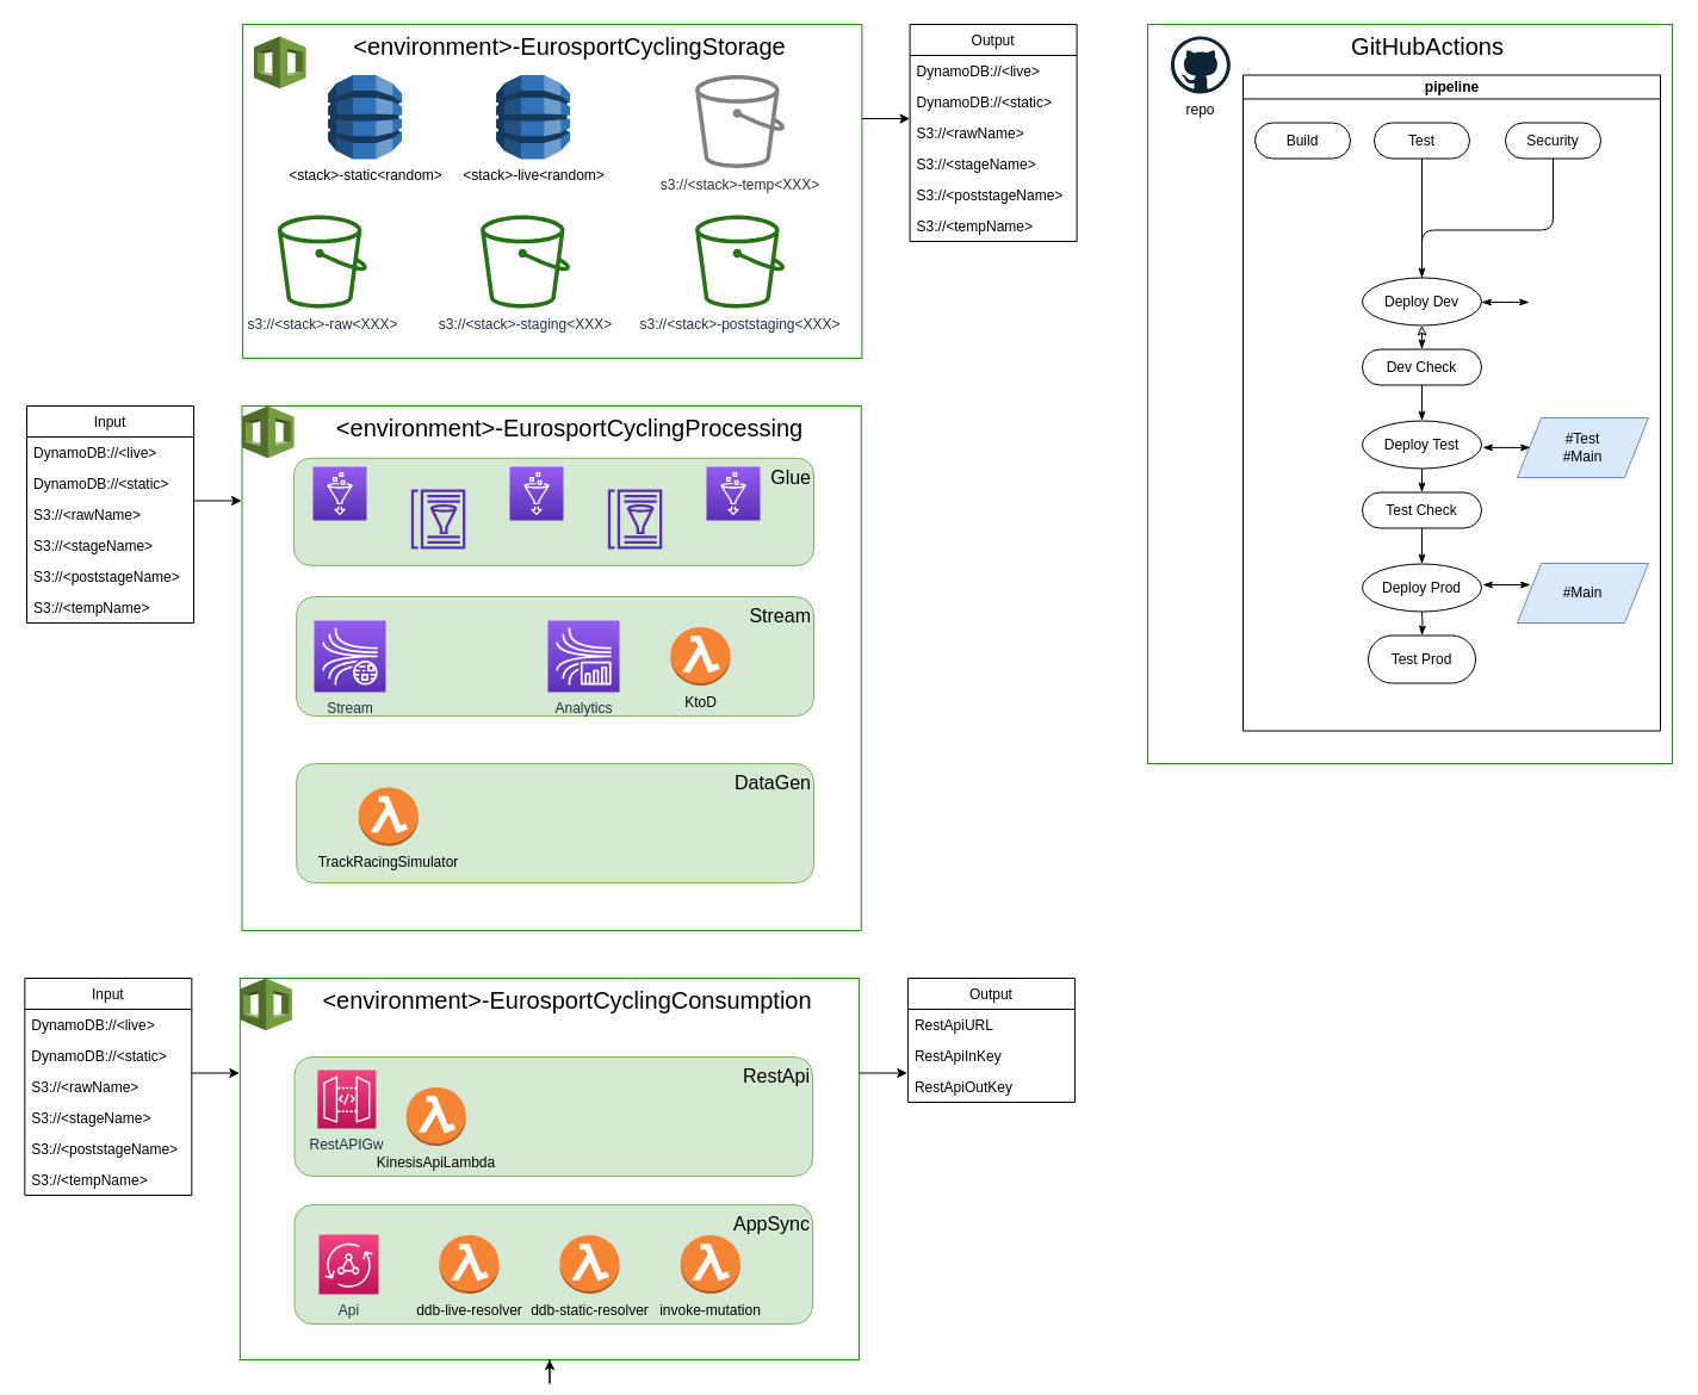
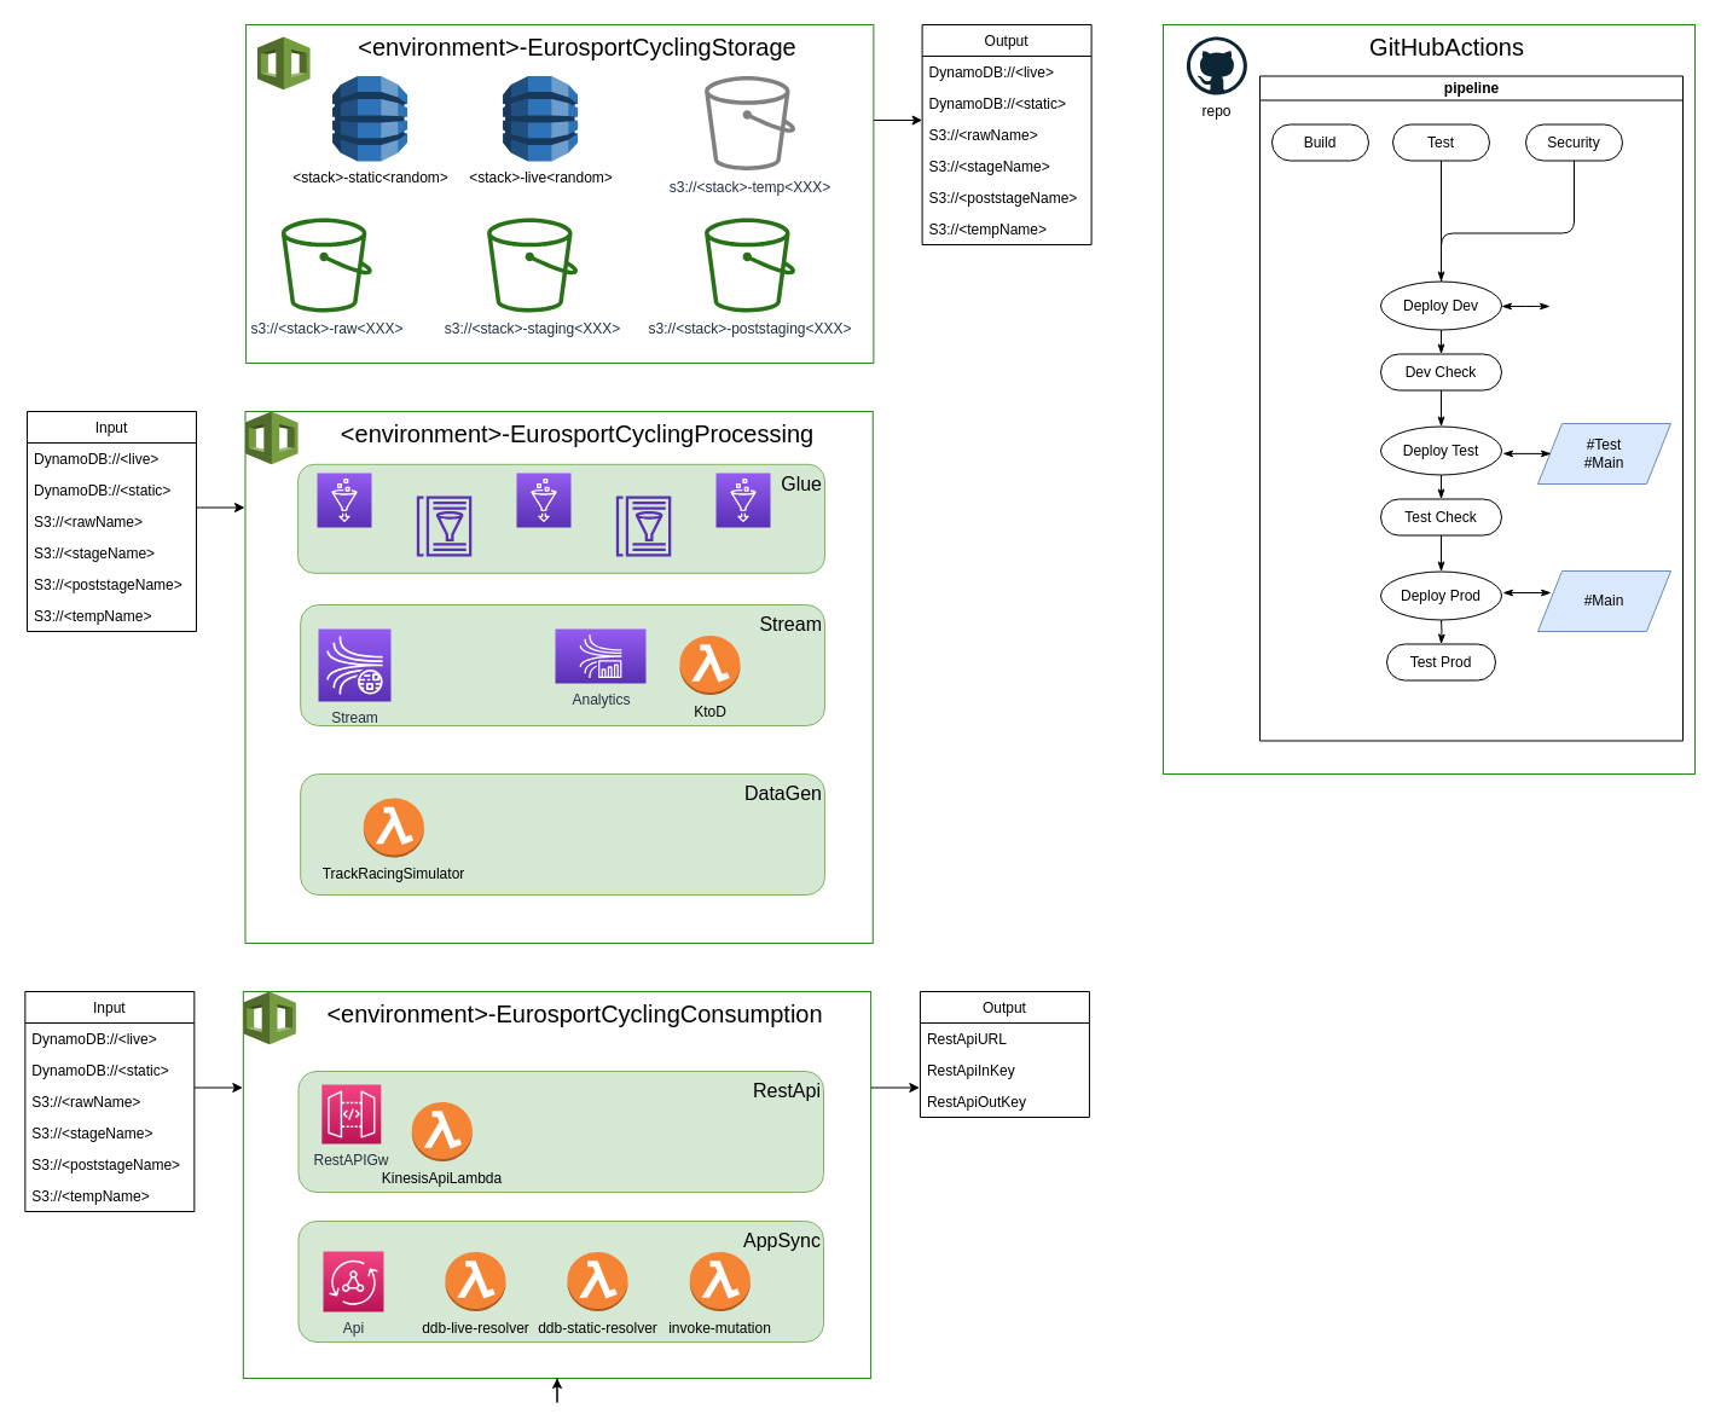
- <mxCell id="50" value="" style="edgeStyle=orthogonalEdgeStyle;startArrow=classicThin;endArrow=classic;segment=10;entryX=0.5;entryY=1;entryDx=0;entryDy=0;exitX=0.5;exitY=0;exitDx=0;exitDy=0;endFill=0;startFill=1;" edge="1" parent="42" source="49" target="43"><mxGeometry relative="1" as="geometry"><mxPoint x="310" y="110" as="sourcePoint" /><mxPoint x="250" y="109.5" as="targetPoint" /></mxGeometry></mxCell>
+ <mxCell id="50" value="" style="edgeStyle=orthogonalEdgeStyle;startArrow=classicThin;endArrow=none;segment=10;entryX=0.5;entryY=1;entryDx=0;entryDy=0;exitX=0.5;exitY=0;exitDx=0;exitDy=0;endFill=0;startFill=1;" edge="1" parent="42" source="49" target="43"><mxGeometry relative="1" as="geometry"><mxPoint x="310" y="110" as="sourcePoint" /><mxPoint x="250" y="109.5" as="targetPoint" /></mxGeometry></mxCell>
- <mxCell id="37" value="Analytics" style="points=[[0,0,0],[0.25,0,0],[0.5,0,0],[0.75,0,0],[1,0,0],[0,1,0],[0.25,1,0],[0.5,1,0],[0.75,1,0],[1,1,0],[0,0.25,0],[0,0.5,0],[0,0.75,0],[1,0.25,0],[1,0.5,0],[1,0.75,0]];outlineConnect=0;fontColor=#232F3E;gradientColor=#945DF2;gradientDirection=north;fillColor=#5A30B5;strokeColor=#ffffff;dashed=0;verticalLabelPosition=bottom;verticalAlign=top;align=center;html=1;fontSize=12;fontStyle=0;aspect=fixed;shape=mxgraph.aws4.resourceIcon;resIcon=mxgraph.aws4.kinesis_data_analytics;" vertex="1" parent="1"><mxGeometry x="459" y="520" width="60" height="60" as="geometry" /></mxCell>
+ <mxCell id="37" value="Analytics" style="points=[[0,0,0],[0.25,0,0],[0.5,0,0],[0.75,0,0],[1,0,0],[0,1,0],[0.25,1,0],[0.5,1,0],[0.75,1,0],[1,1,0],[0,0.25,0],[0,0.5,0],[0,0.75,0],[1,0.25,0],[1,0.5,0],[1,0.75,0]];outlineConnect=0;fontColor=#232F3E;gradientColor=#945DF2;gradientDirection=north;fillColor=#5A30B5;strokeColor=#ffffff;dashed=0;verticalLabelPosition=bottom;verticalAlign=top;align=center;html=1;fontSize=12;fontStyle=0;aspect=fixed;shape=mxgraph.aws4.resourceIcon;resIcon=mxgraph.aws4.kinesis_data_analytics;" vertex="1" parent="1"><mxGeometry x="459" y="520" width="75" height="45" as="geometry" /></mxCell>
- <mxCell id="53" value="Test Prod" style="whiteSpace=wrap;html=1;rounded=1;arcSize=50;align=center;verticalAlign=middle;strokeWidth=1;autosize=1;spacing=4;treeFolding=1;treeMoving=1;newEdgeStyle={&quot;edgeStyle&quot;:&quot;entityRelationEdgeStyle&quot;,&quot;startArrow&quot;:&quot;none&quot;,&quot;endArrow&quot;:&quot;none&quot;,&quot;segment&quot;:10,&quot;curved&quot;:1};" vertex="1" parent="42"><mxGeometry x="105" y="470" width="90" height="40" as="geometry" /></mxCell>
+ <mxCell id="53" value="Test Prod" style="whiteSpace=wrap;html=1;rounded=1;arcSize=50;align=center;verticalAlign=middle;strokeWidth=1;autosize=1;spacing=4;treeFolding=1;treeMoving=1;newEdgeStyle={&quot;edgeStyle&quot;:&quot;entityRelationEdgeStyle&quot;,&quot;startArrow&quot;:&quot;none&quot;,&quot;endArrow&quot;:&quot;none&quot;,&quot;segment&quot;:10,&quot;curved&quot;:1};" vertex="1" parent="42"><mxGeometry x="105" y="470" width="90" height="30" as="geometry" /></mxCell>
